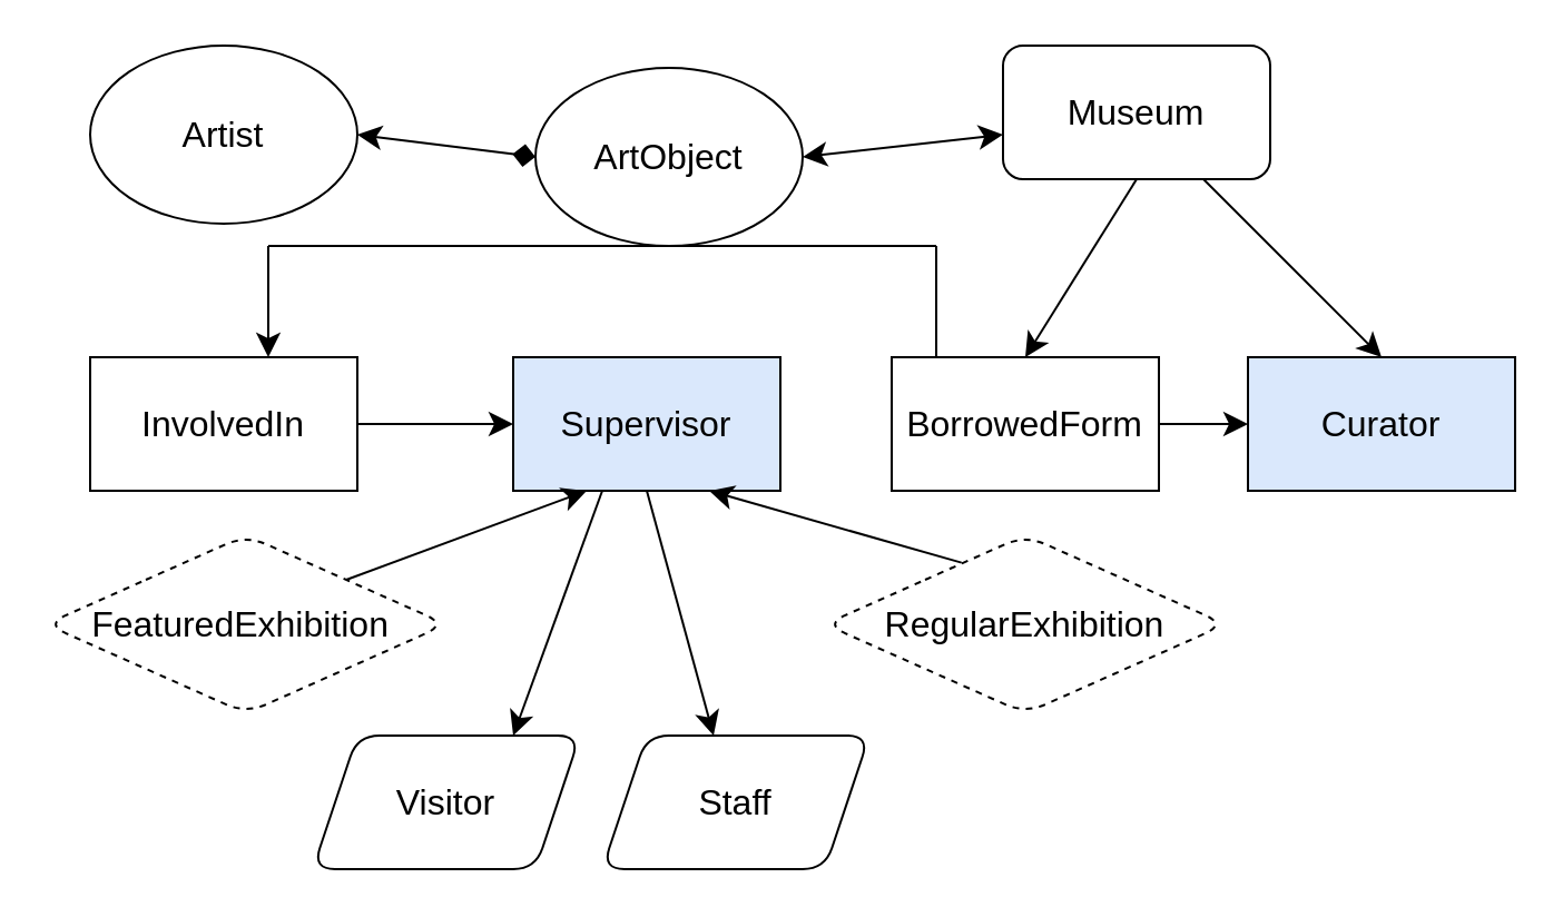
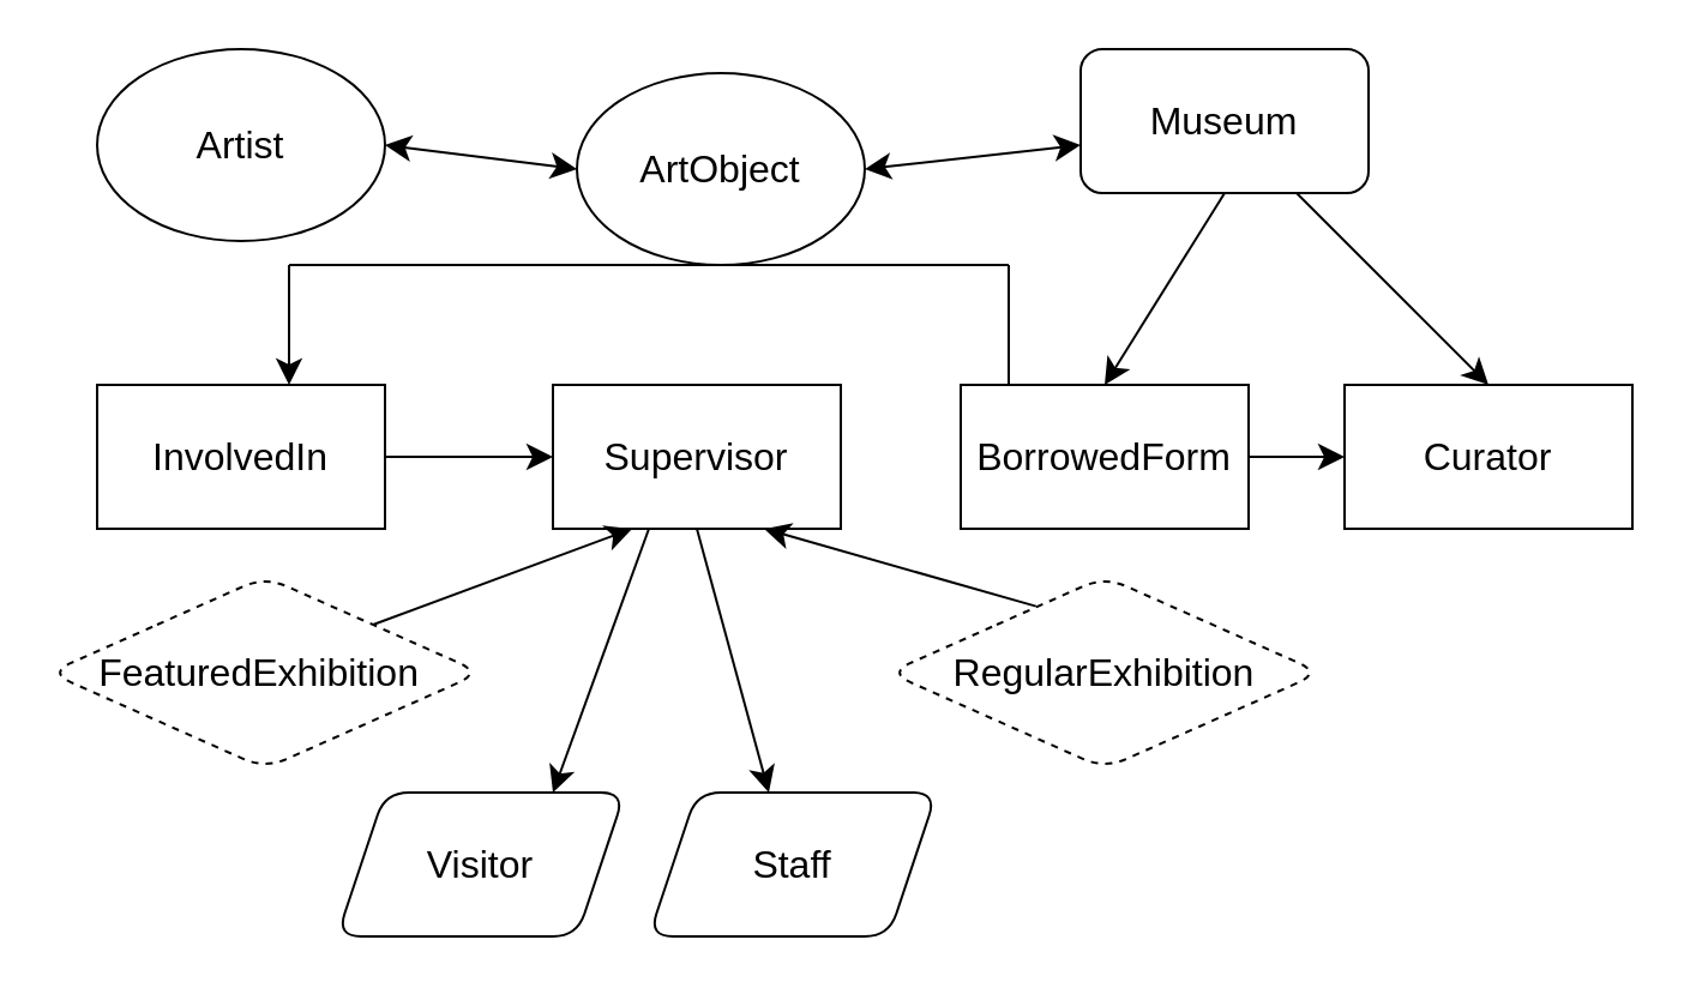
- <mxCell id="13" value="" style="endArrow=diamond;startArrow=classic;html=1;rounded=1;fontSize=12;startSize=8;endSize=8;curved=1;entryX=0;entryY=0.5;entryDx=0;entryDy=0;exitX=1;exitY=0.5;exitDx=0;exitDy=0;" edge="1" parent="1" source="2" target="12"><mxGeometry width="50" height="50" relative="1" as="geometry"><mxPoint x="150" y="90" as="sourcePoint" /><mxPoint x="200" y="40" as="targetPoint" /></mxGeometry></mxCell>
+ <mxCell id="13" value="" style="endArrow=classic;startArrow=classic;html=1;rounded=1;fontSize=12;startSize=8;endSize=8;curved=1;entryX=0;entryY=0.5;entryDx=0;entryDy=0;exitX=1;exitY=0.5;exitDx=0;exitDy=0;" edge="1" parent="1" source="2" target="12"><mxGeometry width="50" height="50" relative="1" as="geometry"><mxPoint x="150" y="90" as="sourcePoint" /><mxPoint x="200" y="40" as="targetPoint" /></mxGeometry></mxCell>
- <mxCell id="7" value="Supervisor" style="rounded=0;whiteSpace=wrap;html=1;fontSize=16;fillColor=#dae8fc;" vertex="1" parent="1"><mxGeometry x="230" y="160" width="120" height="60" as="geometry" /></mxCell>
+ <mxCell id="7" value="Supervisor" style="rounded=0;whiteSpace=wrap;html=1;fontSize=16;" vertex="1" parent="1"><mxGeometry x="230" y="160" width="120" height="60" as="geometry" /></mxCell>
- <mxCell id="6" value="Curator" style="rounded=0;whiteSpace=wrap;html=1;fontSize=16;fillColor=#dae8fc;" vertex="1" parent="1"><mxGeometry x="560" y="160" width="120" height="60" as="geometry" /></mxCell>
+ <mxCell id="6" value="Curator" style="rounded=0;whiteSpace=wrap;html=1;fontSize=16;" vertex="1" parent="1"><mxGeometry x="560" y="160" width="120" height="60" as="geometry" /></mxCell>
